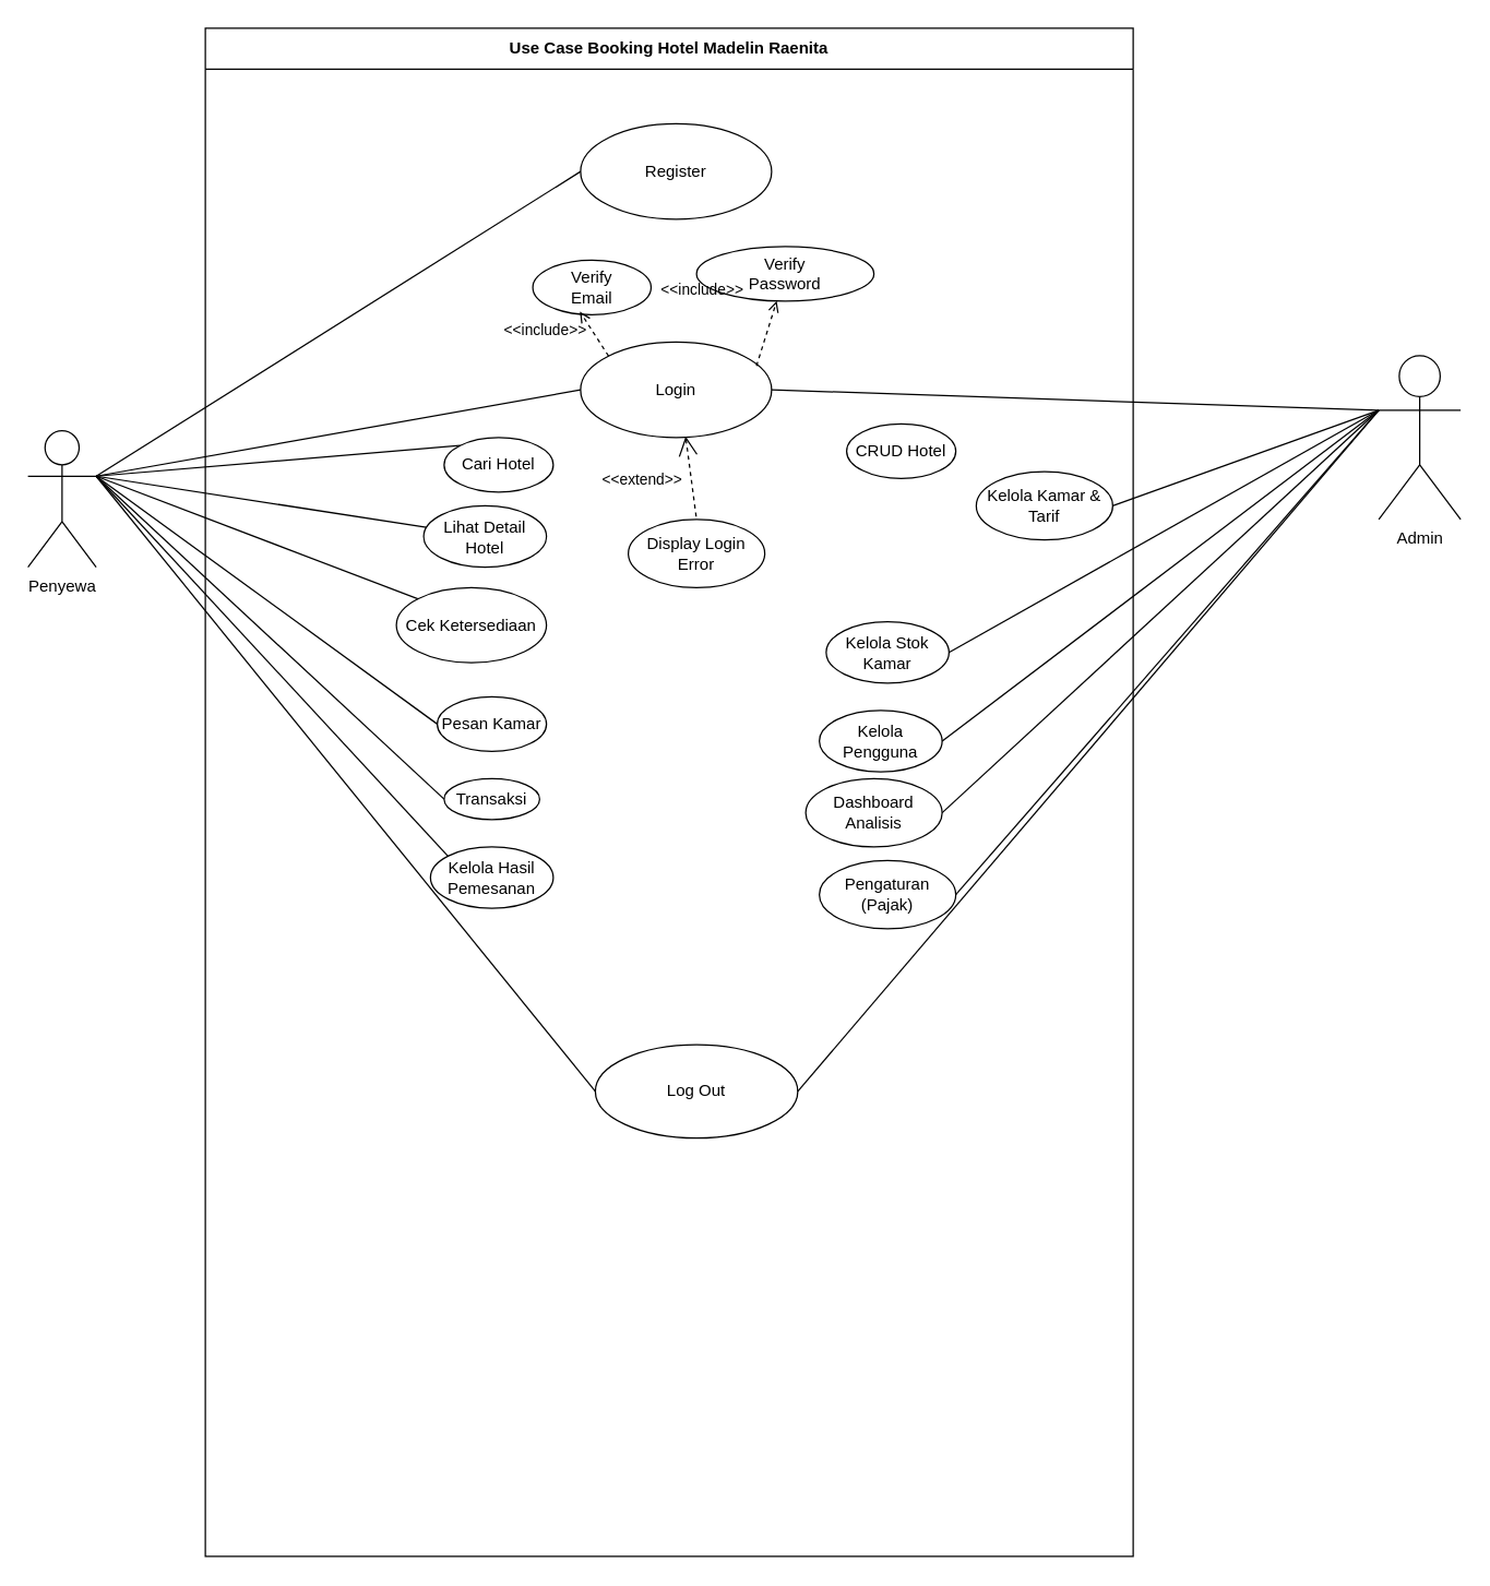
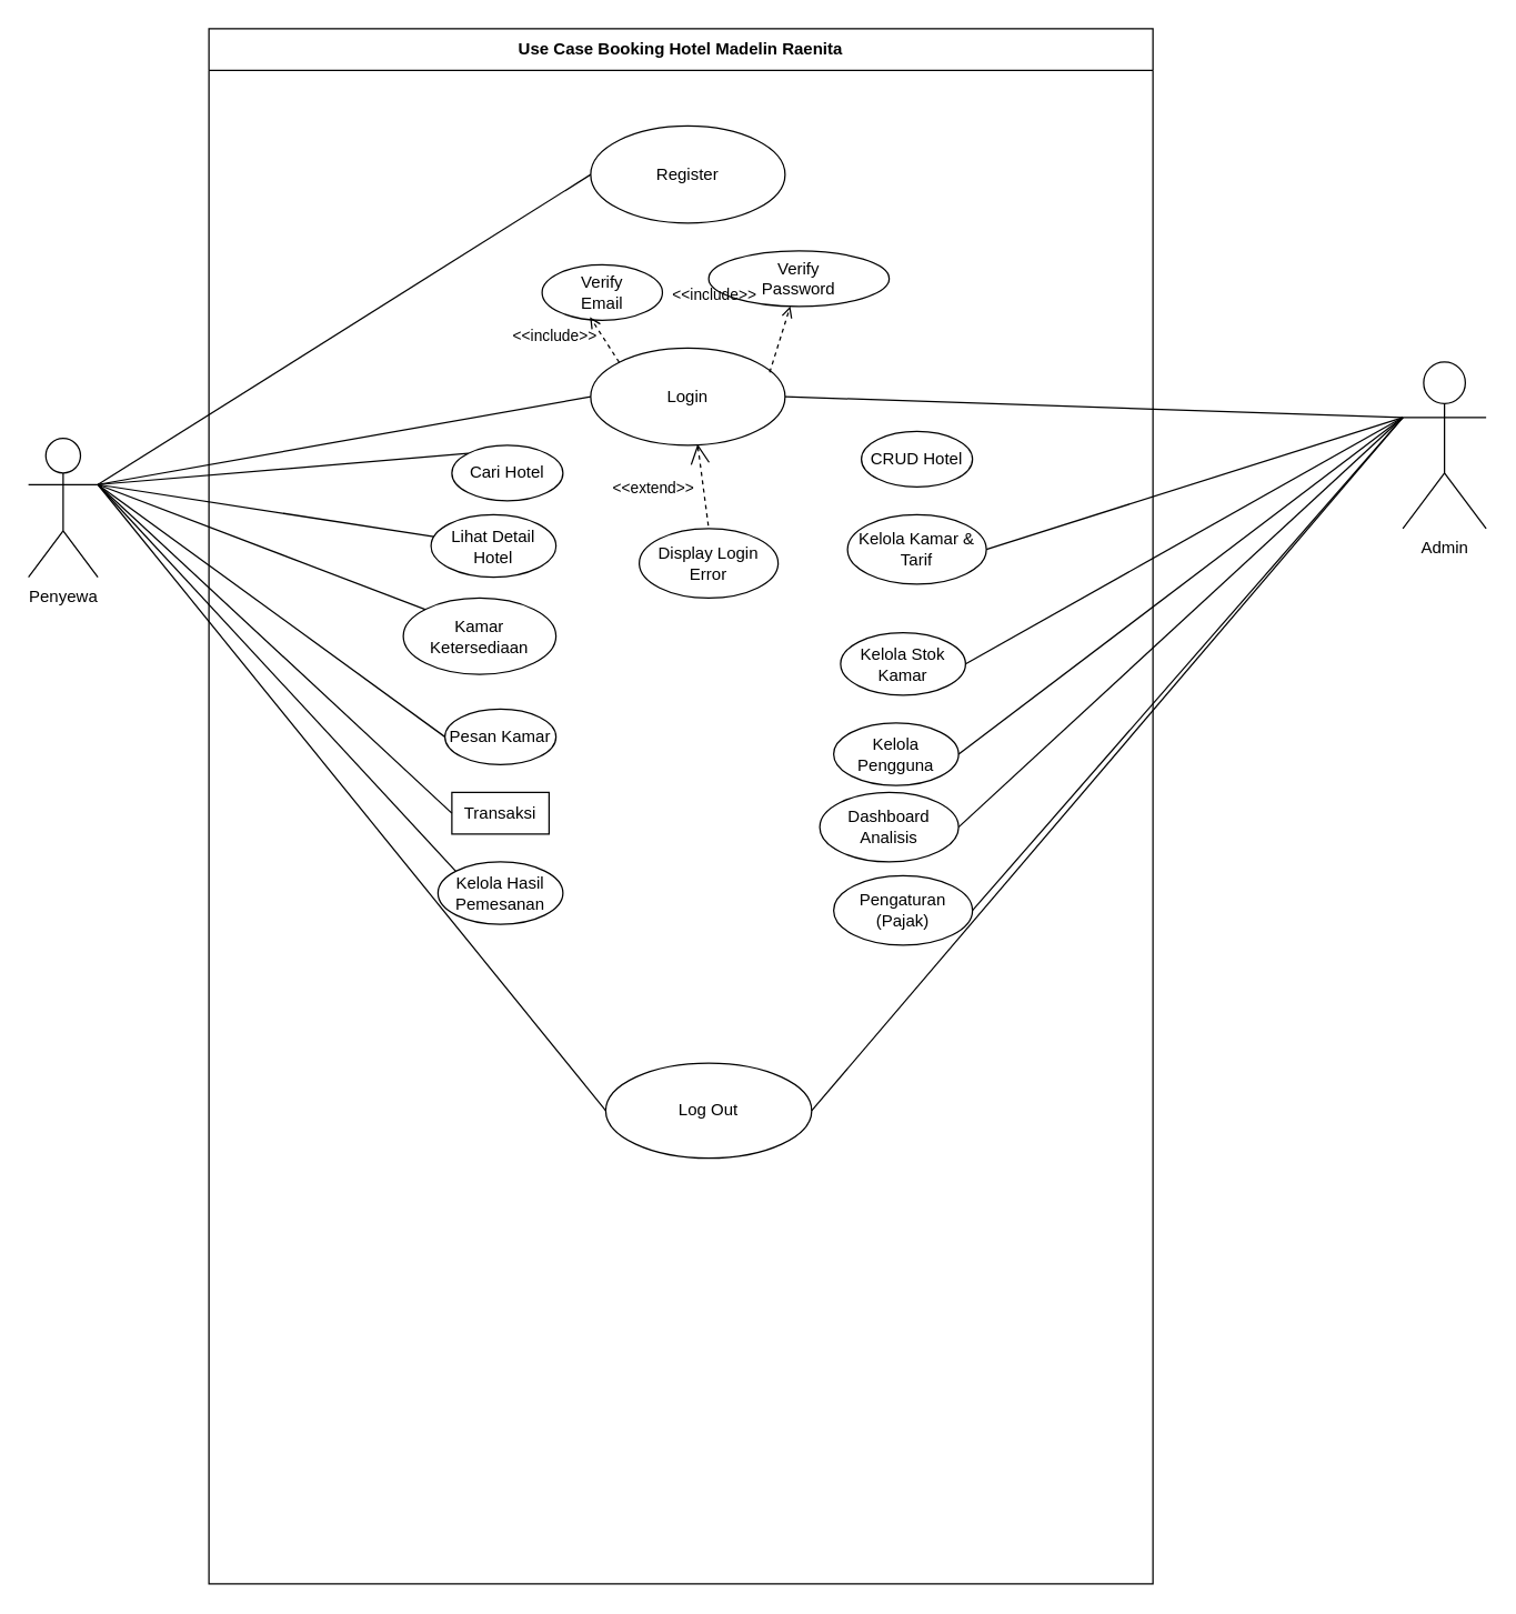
- <mxCell id="18" value="Kelola Kamar &amp;amp; Tarif" style="ellipse;whiteSpace=wrap;html=1;" vertex="1" parent="2"><mxGeometry x="565" y="325" width="100" height="50" as="geometry" /></mxCell>
+ <mxCell id="18" value="Kelola Kamar &amp;amp; Tarif" style="ellipse;whiteSpace=wrap;html=1;" vertex="1" parent="2"><mxGeometry x="460" y="350" width="100" height="50" as="geometry" /></mxCell>
- <mxCell id="7" value="Cek Ketersediaan" style="ellipse;whiteSpace=wrap;html=1;" vertex="1" parent="2"><mxGeometry x="140" y="410" width="110" height="55" as="geometry" /></mxCell>
+ <mxCell id="7" value="Kamar Ketersediaan" style="ellipse;whiteSpace=wrap;html=1;" vertex="1" parent="2"><mxGeometry x="140" y="410" width="110" height="55" as="geometry" /></mxCell>
- <mxCell id="9" value="Transaksi" style="ellipse;whiteSpace=wrap;html=1;" vertex="1" parent="2"><mxGeometry x="175" y="550" width="70" height="30" as="geometry" /></mxCell>
+ <mxCell id="9" value="Transaksi" style="whiteSpace=wrap;html=1;rounded=0;" vertex="1" parent="2"><mxGeometry x="175" y="550" width="70" height="30" as="geometry" /></mxCell>
